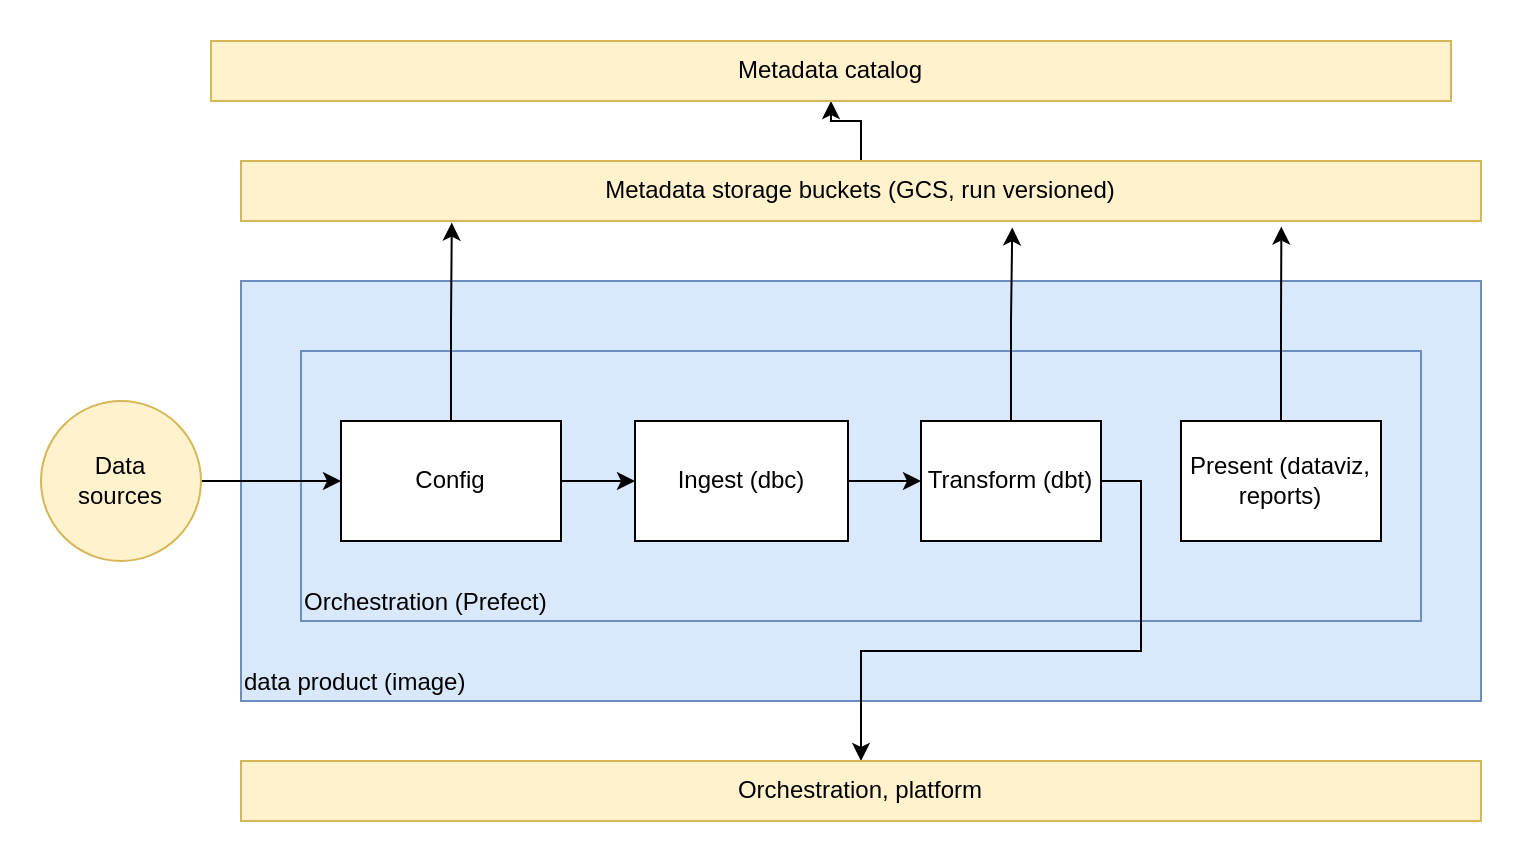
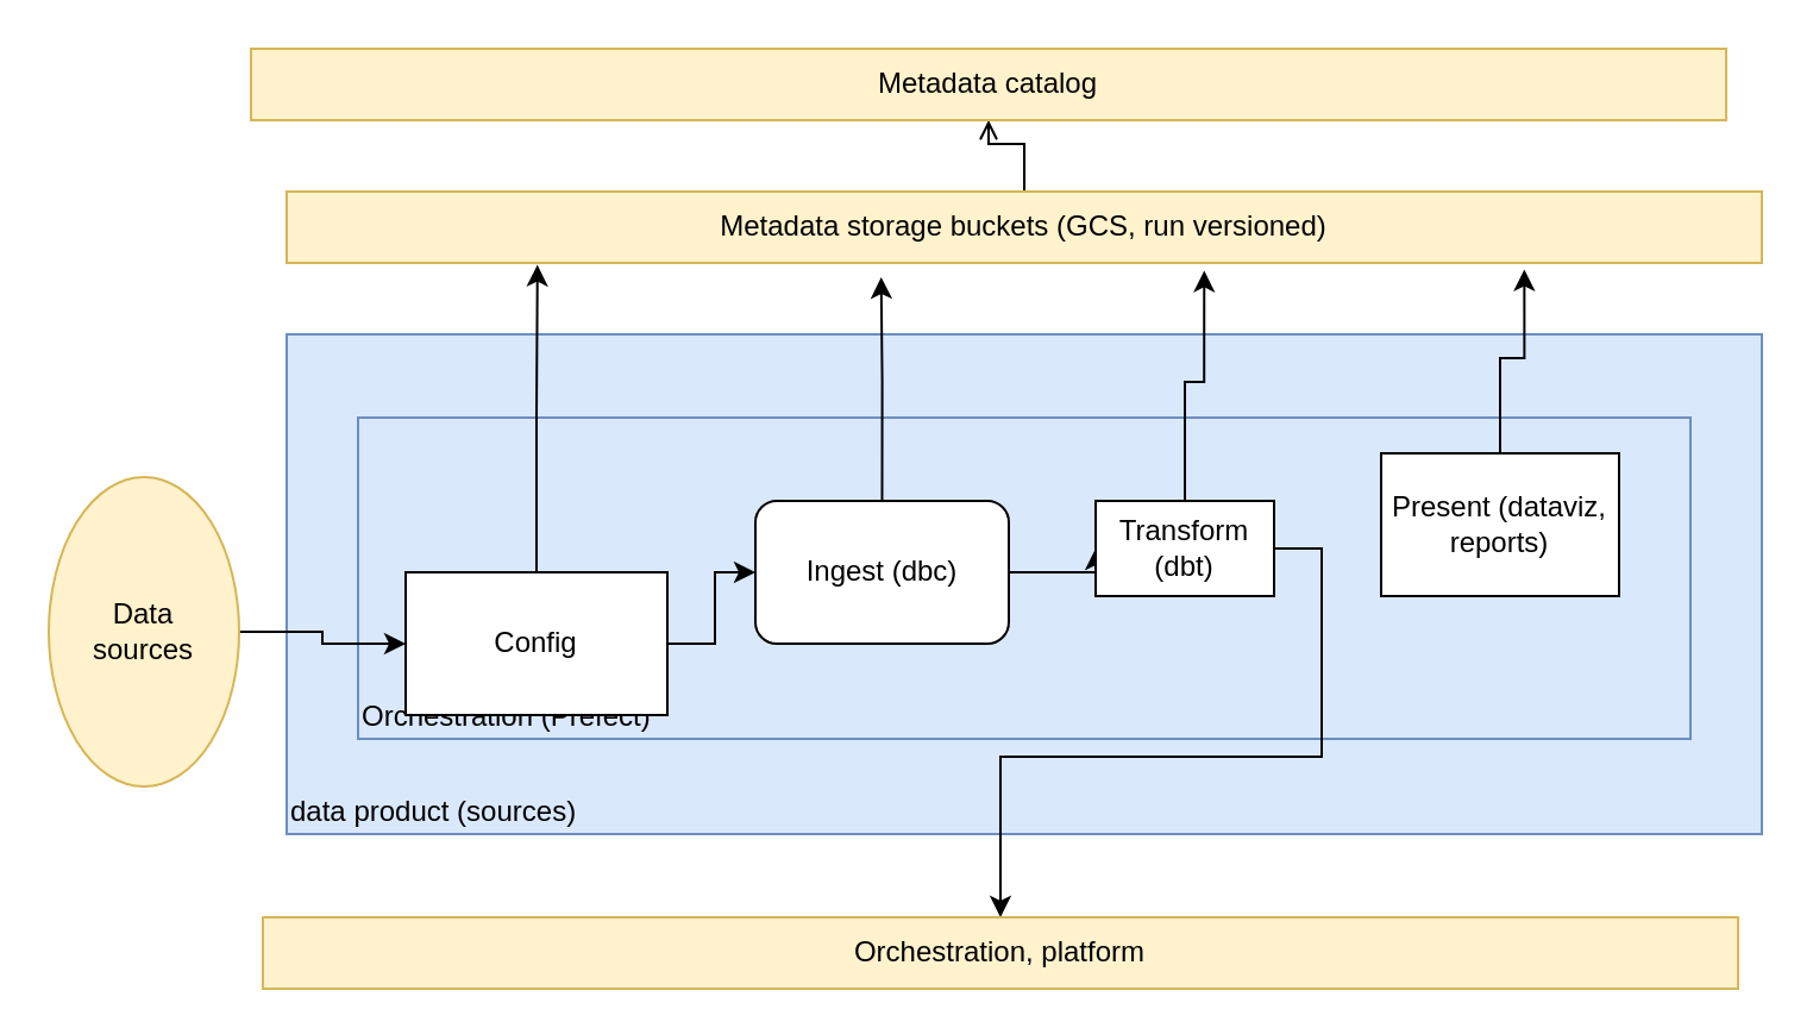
- <mxCell id="12" style="edgeStyle=orthogonalEdgeStyle;rounded=0;orthogonalLoop=1;jettySize=auto;html=1;exitX=0.5;exitY=0;exitDx=0;exitDy=0;" parent="1" source="13" target="14" edge="1"><mxGeometry relative="1" as="geometry" /></mxCell>
+ <mxCell id="12" style="edgeStyle=orthogonalEdgeStyle;rounded=0;orthogonalLoop=1;jettySize=auto;html=1;exitX=0.5;exitY=0;exitDx=0;exitDy=0;endArrow=open;" parent="1" source="13" target="14" edge="1"><mxGeometry relative="1" as="geometry" /></mxCell>
+ <mxCell id="5" style="edgeStyle=orthogonalEdgeStyle;rounded=0;orthogonalLoop=1;jettySize=auto;html=1;exitX=0.5;exitY=0;exitDx=0;exitDy=0;entryX=0.403;entryY=1.2;entryDx=0;entryDy=0;entryPerimeter=0;" parent="1" source="6" target="13" edge="1"><mxGeometry relative="1" as="geometry" /></mxCell>
- <mxCell id="20" value="Data&lt;br&gt;sources" style="ellipse;whiteSpace=wrap;html=1;aspect=fixed;verticalAlign=middle;fillColor=#fff2cc;strokeColor=#d6b656;" parent="1" vertex="1"><mxGeometry x="20" y="200" width="80" height="80" as="geometry" /></mxCell>
+ <mxCell id="20" value="Data&lt;br&gt;sources" style="ellipse;whiteSpace=wrap;html=1;aspect=fixed;verticalAlign=middle;fillColor=#fff2cc;strokeColor=#d6b656;" parent="1" vertex="1"><mxGeometry x="20" y="200" width="80" height="130" as="geometry" /></mxCell>
- <mxCell id="18" value="Config" style="rounded=0;whiteSpace=wrap;html=1;" parent="1" vertex="1"><mxGeometry x="170" y="210" width="110" height="60" as="geometry" /></mxCell>
+ <mxCell id="18" value="Config" style="rounded=0;whiteSpace=wrap;html=1;" parent="1" vertex="1"><mxGeometry x="170" y="240" width="110" height="60" as="geometry" /></mxCell>
- <mxCell id="6" value="Ingest (dbc)" style="rounded=0;whiteSpace=wrap;html=1;" parent="1" vertex="1"><mxGeometry x="317" y="210" width="106.5" height="60" as="geometry" /></mxCell>
+ <mxCell id="6" value="Ingest (dbc)" style="whiteSpace=wrap;html=1;rounded=1;" parent="1" vertex="1"><mxGeometry x="317" y="210" width="106.5" height="60" as="geometry" /></mxCell>
- <mxCell id="9" value="Transform (dbt)" style="rounded=0;whiteSpace=wrap;html=1;" parent="1" vertex="1"><mxGeometry x="460" y="210" width="90" height="60" as="geometry" /></mxCell>
+ <mxCell id="9" value="Transform (dbt)" style="rounded=0;whiteSpace=wrap;html=1;" parent="1" vertex="1"><mxGeometry x="460" y="210" width="75" height="40" as="geometry" /></mxCell>
- <mxCell id="11" value="Present (dataviz, reports)" style="rounded=0;whiteSpace=wrap;html=1;" parent="1" vertex="1"><mxGeometry x="590" y="210" width="100" height="60" as="geometry" /></mxCell>
+ <mxCell id="11" value="Present (dataviz, reports)" style="rounded=0;whiteSpace=wrap;html=1;" parent="1" vertex="1"><mxGeometry x="580" y="190" width="100" height="60" as="geometry" /></mxCell>
- <mxCell id="2" value="&lt;div style=&quot;text-align: justify&quot;&gt;&lt;span&gt;data product (image)&lt;/span&gt;&lt;/div&gt;" style="rounded=0;whiteSpace=wrap;html=1;align=left;fillColor=#dae8fc;strokeColor=#6c8ebf;verticalAlign=bottom;" parent="1" vertex="1"><mxGeometry x="120" y="140" width="620" height="210" as="geometry" /></mxCell>
+ <mxCell id="2" value="&lt;div style=&quot;text-align: justify&quot;&gt;&lt;span&gt;data product (sources)&lt;/span&gt;&lt;/div&gt;" style="rounded=0;whiteSpace=wrap;html=1;align=left;fillColor=#dae8fc;strokeColor=#6c8ebf;verticalAlign=bottom;" parent="1" vertex="1"><mxGeometry x="120" y="140" width="620" height="210" as="geometry" /></mxCell>
- <mxCell id="15" value="Orchestration, platform" style="rounded=0;whiteSpace=wrap;html=1;fillColor=#fff2cc;strokeColor=#d6b656;" parent="1" vertex="1"><mxGeometry x="120" y="380" width="620" height="30" as="geometry" /></mxCell>
+ <mxCell id="15" value="Orchestration, platform" style="rounded=0;whiteSpace=wrap;html=1;fillColor=#fff2cc;strokeColor=#d6b656;" parent="1" vertex="1"><mxGeometry x="110" y="385" width="620" height="30" as="geometry" /></mxCell>
